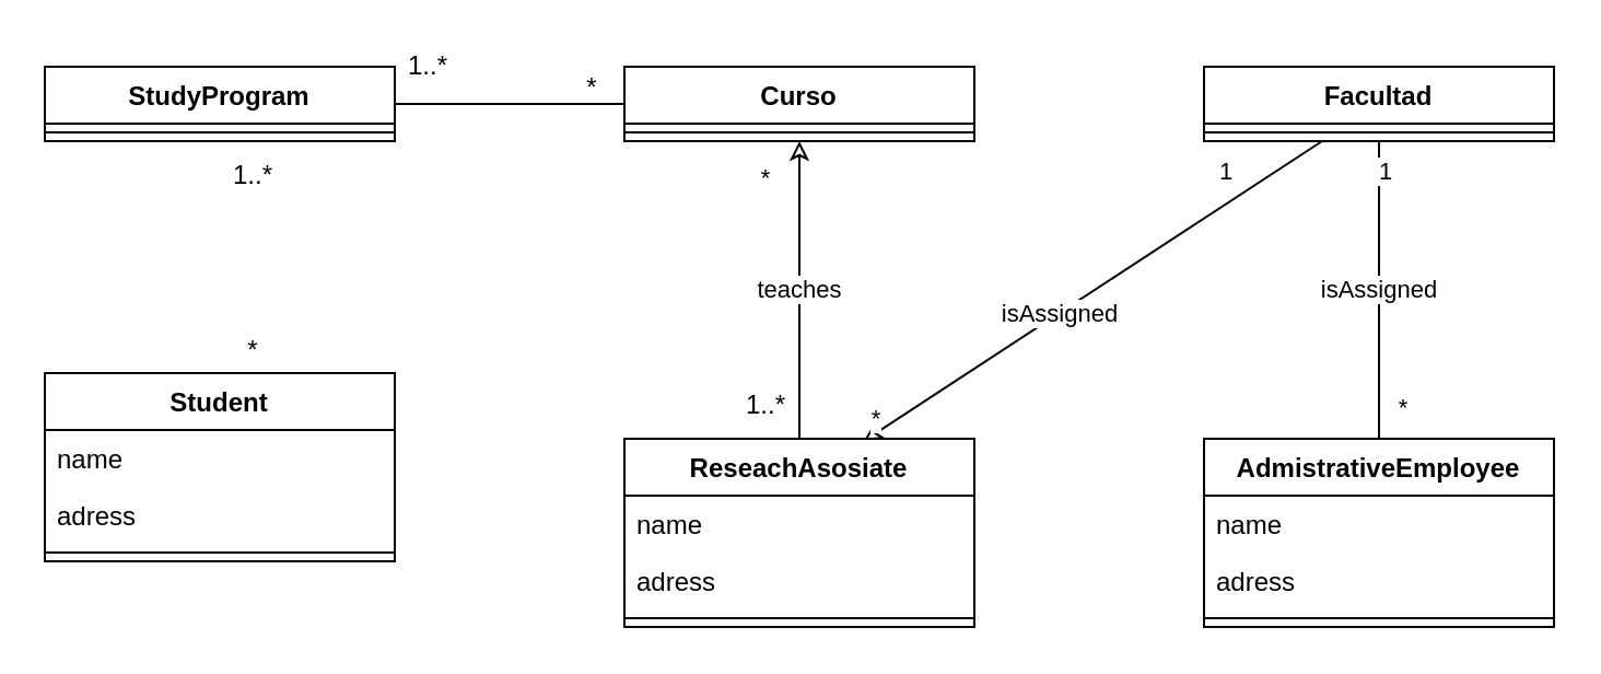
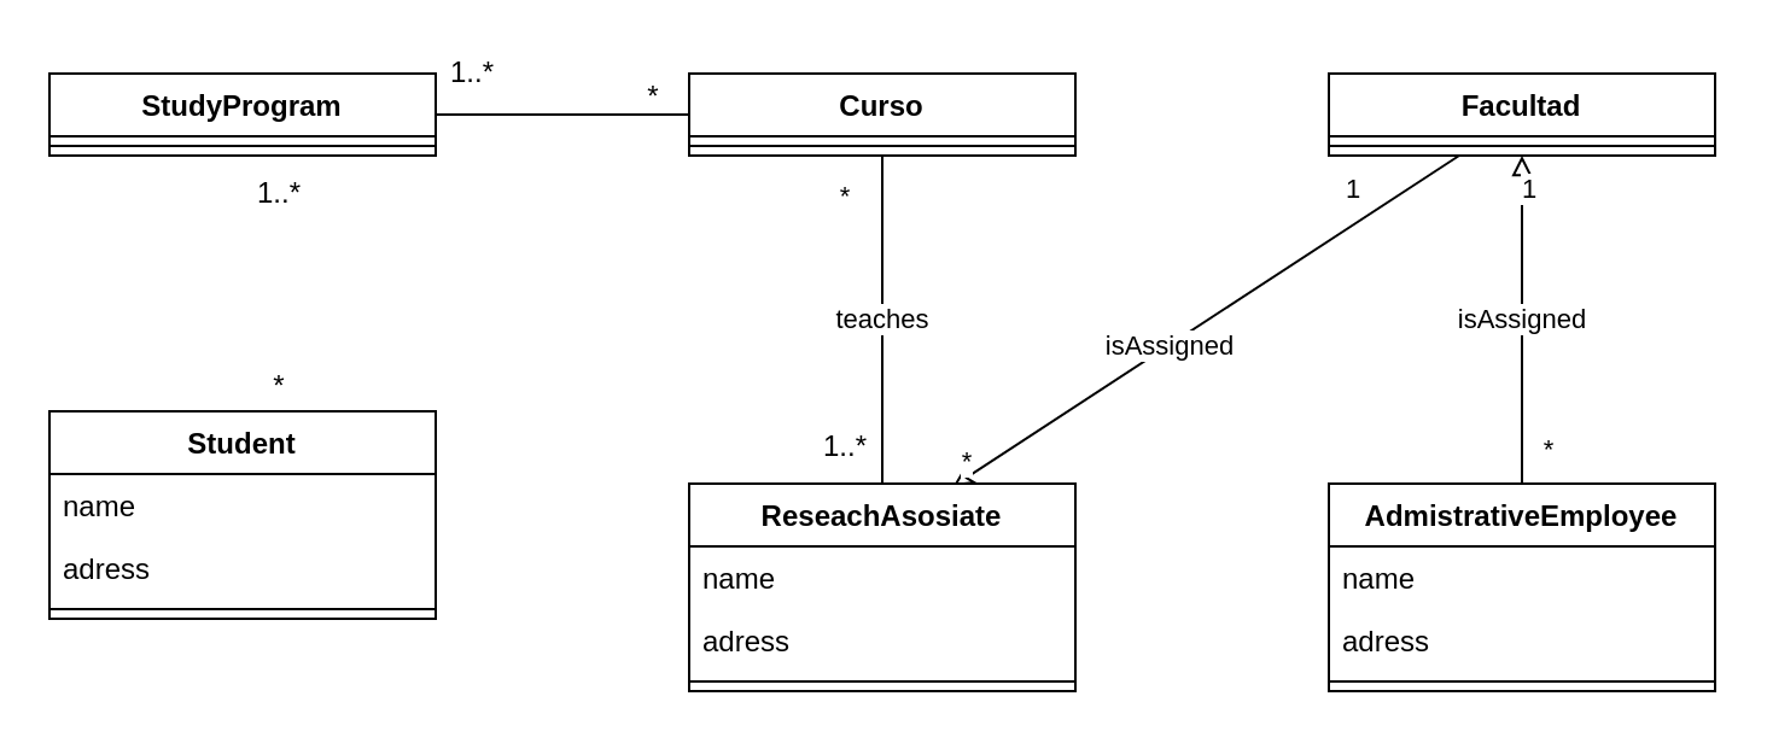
- <mxCell id="2" value="isAssigned" style="edgeStyle=none;rounded=0;orthogonalLoop=1;jettySize=auto;html=1;entryX=0.5;entryY=1;entryDx=0;entryDy=0;endArrow=none;endFill=0;" parent="1" source="5" target="17" edge="1"><mxGeometry relative="1" as="geometry" /></mxCell>
+ <mxCell id="2" value="isAssigned" style="edgeStyle=none;rounded=0;orthogonalLoop=1;jettySize=auto;html=1;entryX=0.5;entryY=1;entryDx=0;entryDy=0;endArrow=block;endFill=0;" parent="1" source="5" target="17" edge="1"><mxGeometry relative="1" as="geometry" /></mxCell>
- <mxCell id="19" value="teaches" style="rounded=0;orthogonalLoop=1;jettySize=auto;html=1;entryX=0.5;entryY=1;entryDx=0;entryDy=0;endArrow=classic;endFill=0;" parent="1" source="21" target="26" edge="1"><mxGeometry relative="1" as="geometry"><mxPoint x="410.64" y="57.19" as="targetPoint" /></mxGeometry></mxCell>
+ <mxCell id="19" value="teaches" style="rounded=0;orthogonalLoop=1;jettySize=auto;html=1;entryX=0.5;entryY=1;entryDx=0;entryDy=0;endArrow=none;endFill=0;" parent="1" source="21" target="26" edge="1"><mxGeometry relative="1" as="geometry"><mxPoint x="410.64" y="57.19" as="targetPoint" /></mxGeometry></mxCell>
